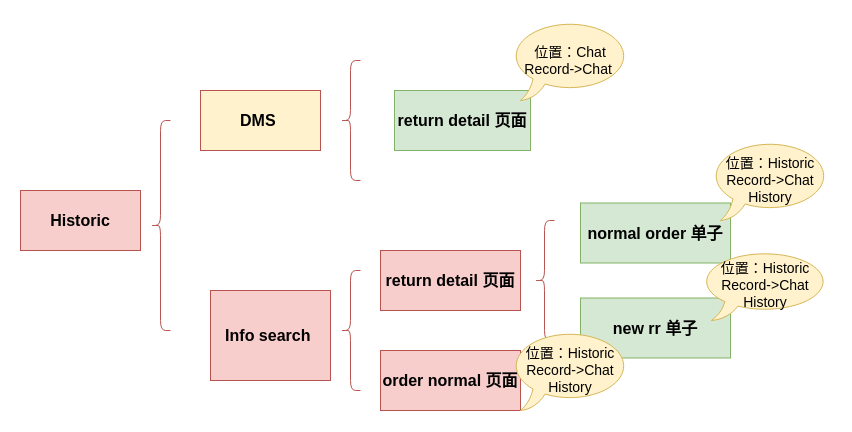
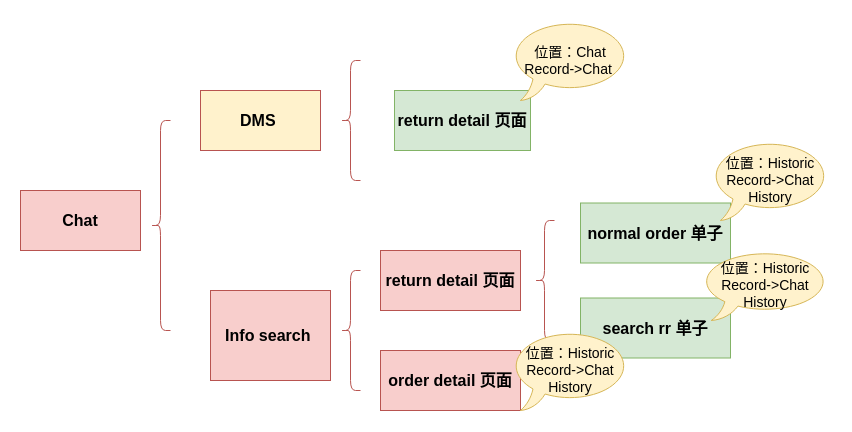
- <mxCell id="2" value="Historic" style="rounded=0;whiteSpace=wrap;html=1;fontSize=16;fontStyle=1;fillColor=#f8cecc;strokeColor=#b85450;" vertex="1" parent="1"><mxGeometry x="20" y="190" width="120" height="60" as="geometry" /></mxCell>
+ <mxCell id="2" value="Chat" style="rounded=0;whiteSpace=wrap;html=1;fontSize=16;fontStyle=1;fillColor=#f8cecc;strokeColor=#b85450;" vertex="1" parent="1"><mxGeometry x="20" y="190" width="120" height="60" as="geometry" /></mxCell>
- <mxCell id="12" value="new rr 单子" style="rounded=0;whiteSpace=wrap;html=1;fontSize=16;fontStyle=1;fillColor=#d5e8d4;strokeColor=#82b366;" vertex="1" parent="1"><mxGeometry x="580" y="297.5" width="150" height="60" as="geometry" /></mxCell>
+ <mxCell id="12" value="search rr 单子" style="rounded=0;whiteSpace=wrap;html=1;fontSize=16;fontStyle=1;fillColor=#d5e8d4;strokeColor=#82b366;" vertex="1" parent="1"><mxGeometry x="580" y="297.5" width="150" height="60" as="geometry" /></mxCell>
- <mxCell id="7" value="order normal 页面" style="rounded=0;whiteSpace=wrap;html=1;fontSize=16;fontStyle=1;fillColor=#f8cecc;strokeColor=#b85450;" vertex="1" parent="1"><mxGeometry x="380" y="350" width="140" height="60" as="geometry" /></mxCell>
+ <mxCell id="7" value="order detail 页面" style="rounded=0;whiteSpace=wrap;html=1;fontSize=16;fontStyle=1;fillColor=#f8cecc;strokeColor=#b85450;" vertex="1" parent="1"><mxGeometry x="380" y="350" width="140" height="60" as="geometry" /></mxCell>
